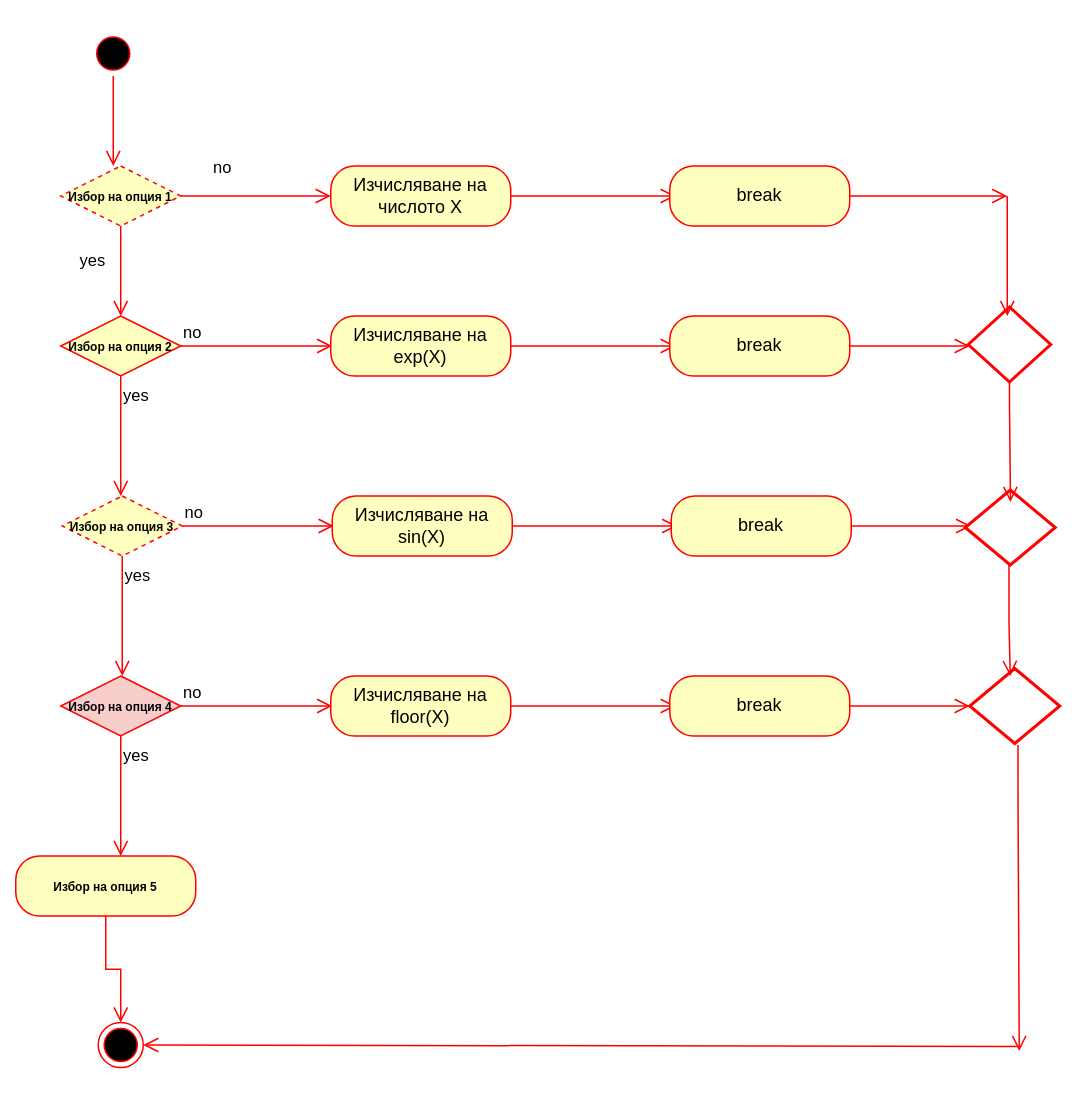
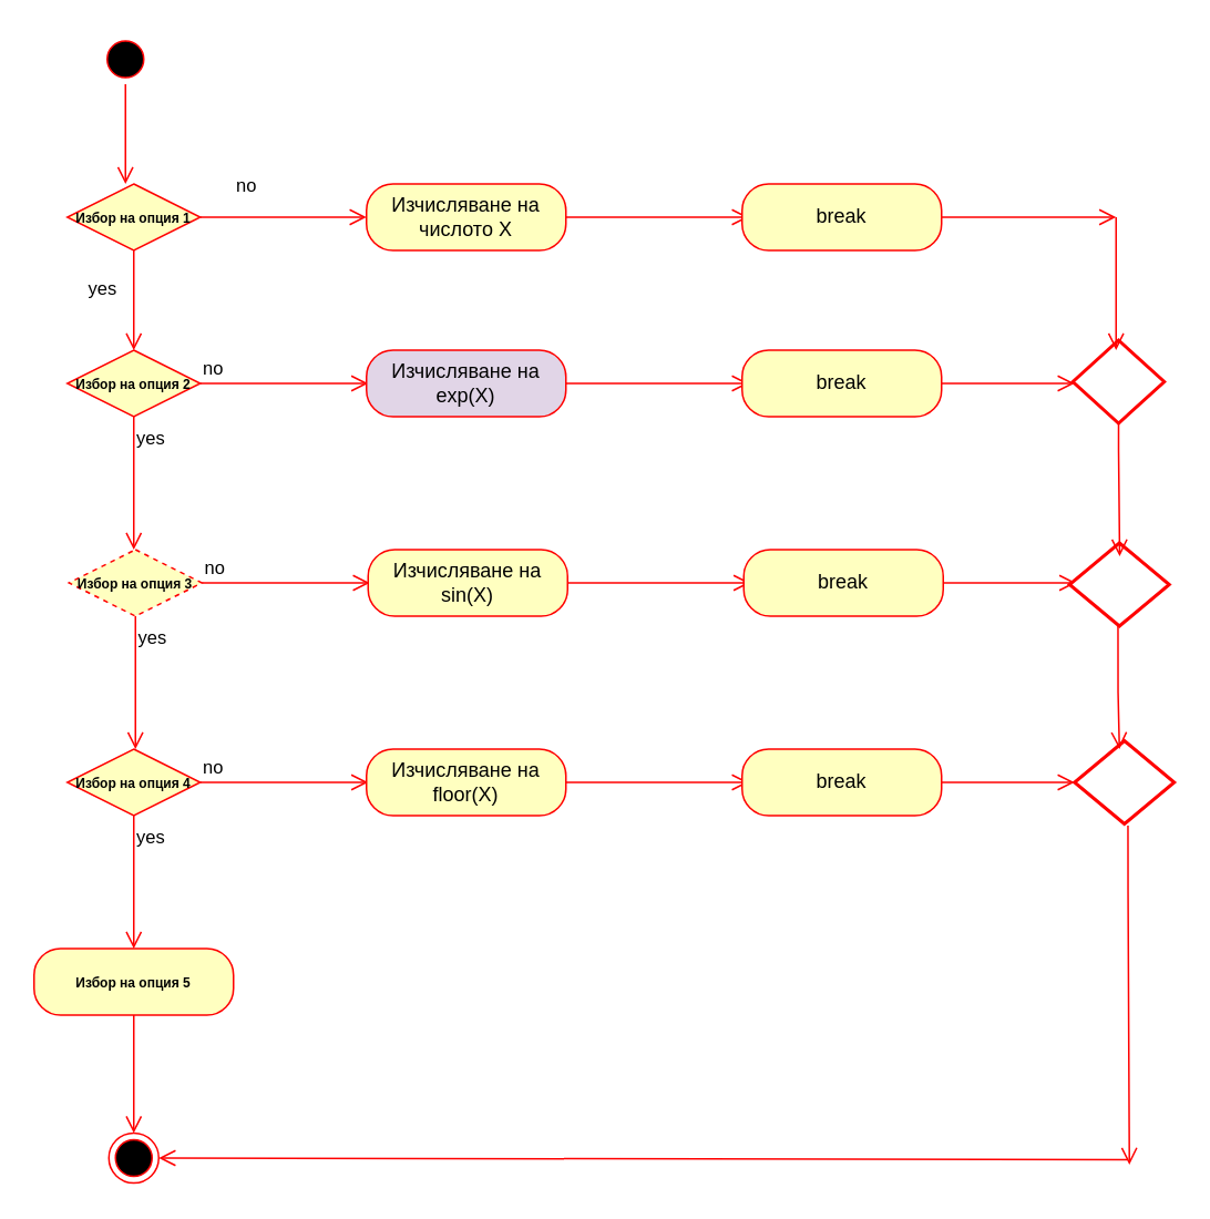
- <mxCell id="5" value="&lt;span style=&quot;font-size: 8px&quot;&gt;&lt;b&gt;Избор на опция 1&lt;/b&gt;&lt;/span&gt;" style="rhombus;whiteSpace=wrap;html=1;fillColor=#ffffc0;strokeColor=#ff0000;dashed=1;" vertex="1" parent="1"><mxGeometry x="40" y="110" width="80" height="40" as="geometry" /></mxCell>
+ <mxCell id="5" value="&lt;span style=&quot;font-size: 8px&quot;&gt;&lt;b&gt;Избор на опция 1&lt;/b&gt;&lt;/span&gt;" style="rhombus;whiteSpace=wrap;html=1;fillColor=#ffffc0;strokeColor=#ff0000;" vertex="1" parent="1"><mxGeometry x="40" y="110" width="80" height="40" as="geometry" /></mxCell>
- <mxCell id="18" value="Изчисляване на exp(X)" style="rounded=1;whiteSpace=wrap;html=1;arcSize=40;fontColor=#000000;fillColor=#ffffc0;strokeColor=#ff0000;" vertex="1" parent="17"><mxGeometry width="120" height="40" as="geometry" /></mxCell>
+ <mxCell id="18" value="Изчисляване на exp(X)" style="rounded=1;whiteSpace=wrap;html=1;arcSize=40;fontColor=#000000;fillColor=#e1d5e7;strokeColor=#ff0000;" vertex="1" parent="17"><mxGeometry width="120" height="40" as="geometry" /></mxCell>
- <mxCell id="32" value="&lt;b style=&quot;font-size: 8px&quot;&gt;Избор на опция 4&lt;/b&gt;" style="rhombus;whiteSpace=wrap;html=1;fillColor=#f8cecc;strokeColor=#ff0000;" vertex="1" parent="31"><mxGeometry width="80" height="40" as="geometry" /></mxCell>
+ <mxCell id="32" value="&lt;b style=&quot;font-size: 8px&quot;&gt;Избор на опция 4&lt;/b&gt;" style="rhombus;whiteSpace=wrap;html=1;fillColor=#ffffc0;strokeColor=#ff0000;" vertex="1" parent="31"><mxGeometry width="80" height="40" as="geometry" /></mxCell>
- <mxCell id="40" value="&lt;b style=&quot;font-size: 8px&quot;&gt;Избор на опция 5&lt;/b&gt;" style="rounded=1;whiteSpace=wrap;html=1;arcSize=40;fontColor=#000000;fillColor=#ffffc0;strokeColor=#FF0000;" vertex="1" parent="1"><mxGeometry x="10" y="570" width="120" height="40" as="geometry" /></mxCell>
+ <mxCell id="40" value="&lt;b style=&quot;font-size: 8px&quot;&gt;Избор на опция 5&lt;/b&gt;" style="rounded=1;whiteSpace=wrap;html=1;arcSize=40;fontColor=#000000;fillColor=#ffffc0;strokeColor=#FF0000;" vertex="1" parent="1"><mxGeometry x="20" y="570" width="120" height="40" as="geometry" /></mxCell>
